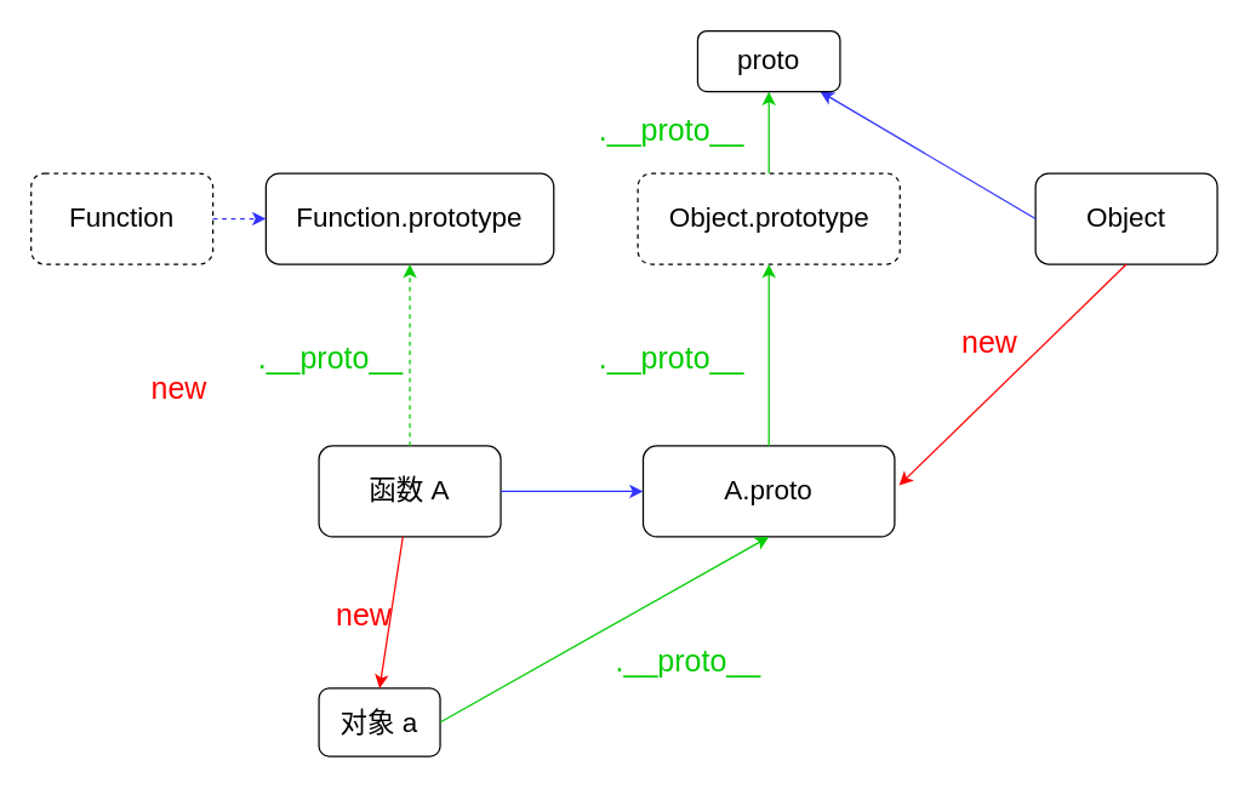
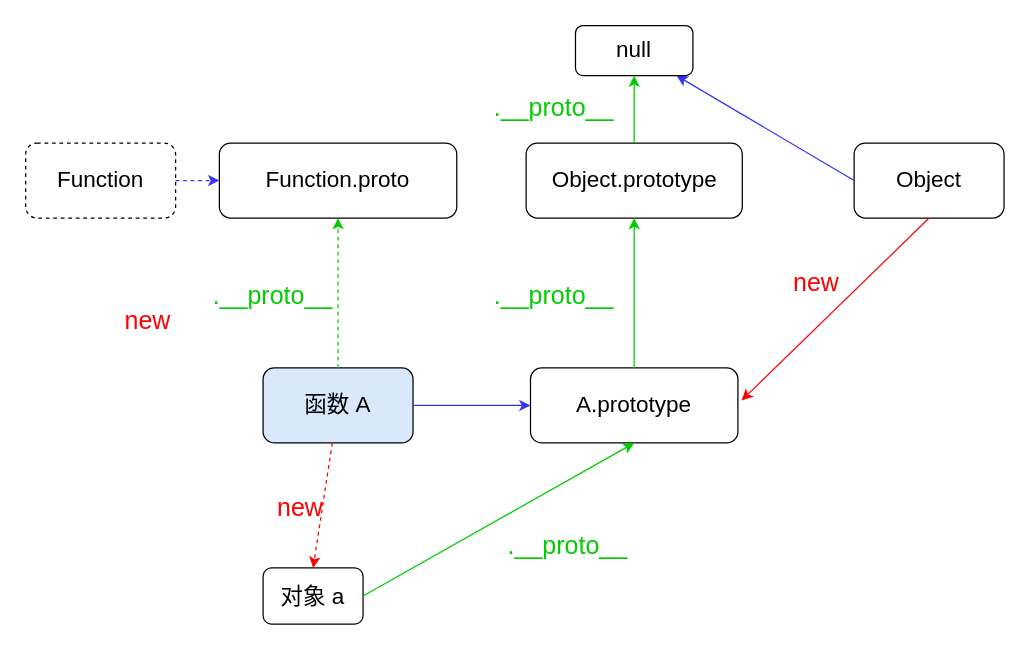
- <mxCell id="14" value="&lt;font style=&quot;font-size: 18px;&quot;&gt;proto&lt;/font&gt;" style="rounded=1;whiteSpace=wrap;html=1;" vertex="1" parent="1"><mxGeometry x="460" y="20" width="94" height="40" as="geometry" /></mxCell>
+ <mxCell id="14" value="&lt;font style=&quot;font-size: 18px;&quot;&gt;null&lt;/font&gt;" style="rounded=1;whiteSpace=wrap;html=1;" vertex="1" parent="1"><mxGeometry x="460" y="20" width="94" height="40" as="geometry" /></mxCell>
- <mxCell id="21" value="&lt;font style=&quot;font-size: 18px;&quot;&gt;Function.prototype&lt;/font&gt;" style="rounded=1;whiteSpace=wrap;html=1;strokeColor=default;align=center;verticalAlign=middle;fontFamily=Helvetica;fontSize=12;fontColor=default;fillColor=default;" vertex="1" parent="1"><mxGeometry x="175" y="114" width="190" height="60" as="geometry" /></mxCell>
+ <mxCell id="21" value="&lt;font style=&quot;font-size: 18px;&quot;&gt;Function.proto&lt;/font&gt;" style="rounded=1;whiteSpace=wrap;html=1;strokeColor=default;align=center;verticalAlign=middle;fontFamily=Helvetica;fontSize=12;fontColor=default;fillColor=default;" vertex="1" parent="1"><mxGeometry x="175" y="114" width="190" height="60" as="geometry" /></mxCell>
- <mxCell id="8" value="&lt;font style=&quot;font-size: 18px;&quot;&gt;Object.prototype&lt;/font&gt;" style="rounded=1;whiteSpace=wrap;html=1;dashed=1;" vertex="1" parent="1"><mxGeometry x="420.5" y="114" width="173" height="60" as="geometry" /></mxCell>
+ <mxCell id="8" value="&lt;font style=&quot;font-size: 18px;&quot;&gt;Object.prototype&lt;/font&gt;" style="rounded=1;whiteSpace=wrap;html=1;" vertex="1" parent="1"><mxGeometry x="420.5" y="114" width="173" height="60" as="geometry" /></mxCell>
- <mxCell id="3" value="&lt;font style=&quot;font-size: 18px;&quot;&gt;函数 A&lt;/font&gt;" style="rounded=1;whiteSpace=wrap;html=1;" vertex="1" parent="1"><mxGeometry x="210" y="294" width="120" height="60" as="geometry" /></mxCell>
+ <mxCell id="3" value="&lt;font style=&quot;font-size: 18px;&quot;&gt;函数 A&lt;/font&gt;" style="rounded=1;whiteSpace=wrap;html=1;fillColor=#dae8fc;" vertex="1" parent="1"><mxGeometry x="210" y="294" width="120" height="60" as="geometry" /></mxCell>
- <mxCell id="5" value="&lt;font style=&quot;font-size: 18px;&quot;&gt;A.proto&lt;/font&gt;" style="rounded=1;whiteSpace=wrap;html=1;" vertex="1" parent="1"><mxGeometry x="424" y="294" width="166" height="60" as="geometry" /></mxCell>
+ <mxCell id="5" value="&lt;font style=&quot;font-size: 18px;&quot;&gt;A.prototype&lt;/font&gt;" style="rounded=1;whiteSpace=wrap;html=1;" vertex="1" parent="1"><mxGeometry x="424" y="294" width="166" height="60" as="geometry" /></mxCell>
- <mxCell id="4" value="" style="endArrow=classic;html=1;entryX=0.5;entryY=0;entryDx=0;entryDy=0;fillColor=#f8cecc;strokeColor=#FF0000;" edge="1" parent="1" source="3" target="2"><mxGeometry width="50" height="50" relative="1" as="geometry"><mxPoint x="240" y="474" as="sourcePoint" /><mxPoint x="290" y="424" as="targetPoint" /></mxGeometry></mxCell>
+ <mxCell id="4" value="" style="endArrow=classic;html=1;entryX=0.5;entryY=0;entryDx=0;entryDy=0;fillColor=#f8cecc;strokeColor=#FF0000;dashed=1;" edge="1" parent="1" source="3" target="2"><mxGeometry width="50" height="50" relative="1" as="geometry"><mxPoint x="240" y="474" as="sourcePoint" /><mxPoint x="290" y="424" as="targetPoint" /></mxGeometry></mxCell>
